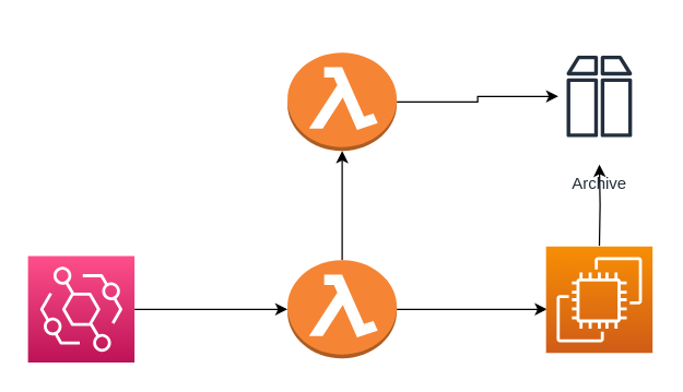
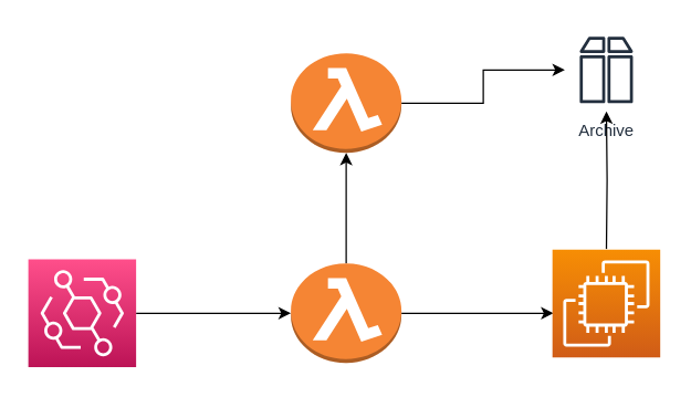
- <mxCell id="7" value="Archive" style="sketch=0;outlineConnect=0;fontColor=#232F3E;gradientColor=none;strokeColor=#232F3E;fillColor=#ffffff;dashed=0;verticalLabelPosition=bottom;verticalAlign=top;align=center;html=1;fontSize=12;fontStyle=0;aspect=fixed;shape=mxgraph.aws4.resourceIcon;resIcon=mxgraph.aws4.archive;" vertex="1" parent="1"><mxGeometry x="408.25" y="20" width="60" height="100" as="geometry" /></mxCell>
+ <mxCell id="7" value="Archive" style="sketch=0;outlineConnect=0;fontColor=#232F3E;gradientColor=none;strokeColor=#232F3E;fillColor=#ffffff;dashed=0;verticalLabelPosition=bottom;verticalAlign=top;align=center;html=1;fontSize=12;fontStyle=0;aspect=fixed;shape=mxgraph.aws4.resourceIcon;resIcon=mxgraph.aws4.archive;" vertex="1" parent="1"><mxGeometry x="408.25" y="20" width="60" height="60" as="geometry" /></mxCell>
